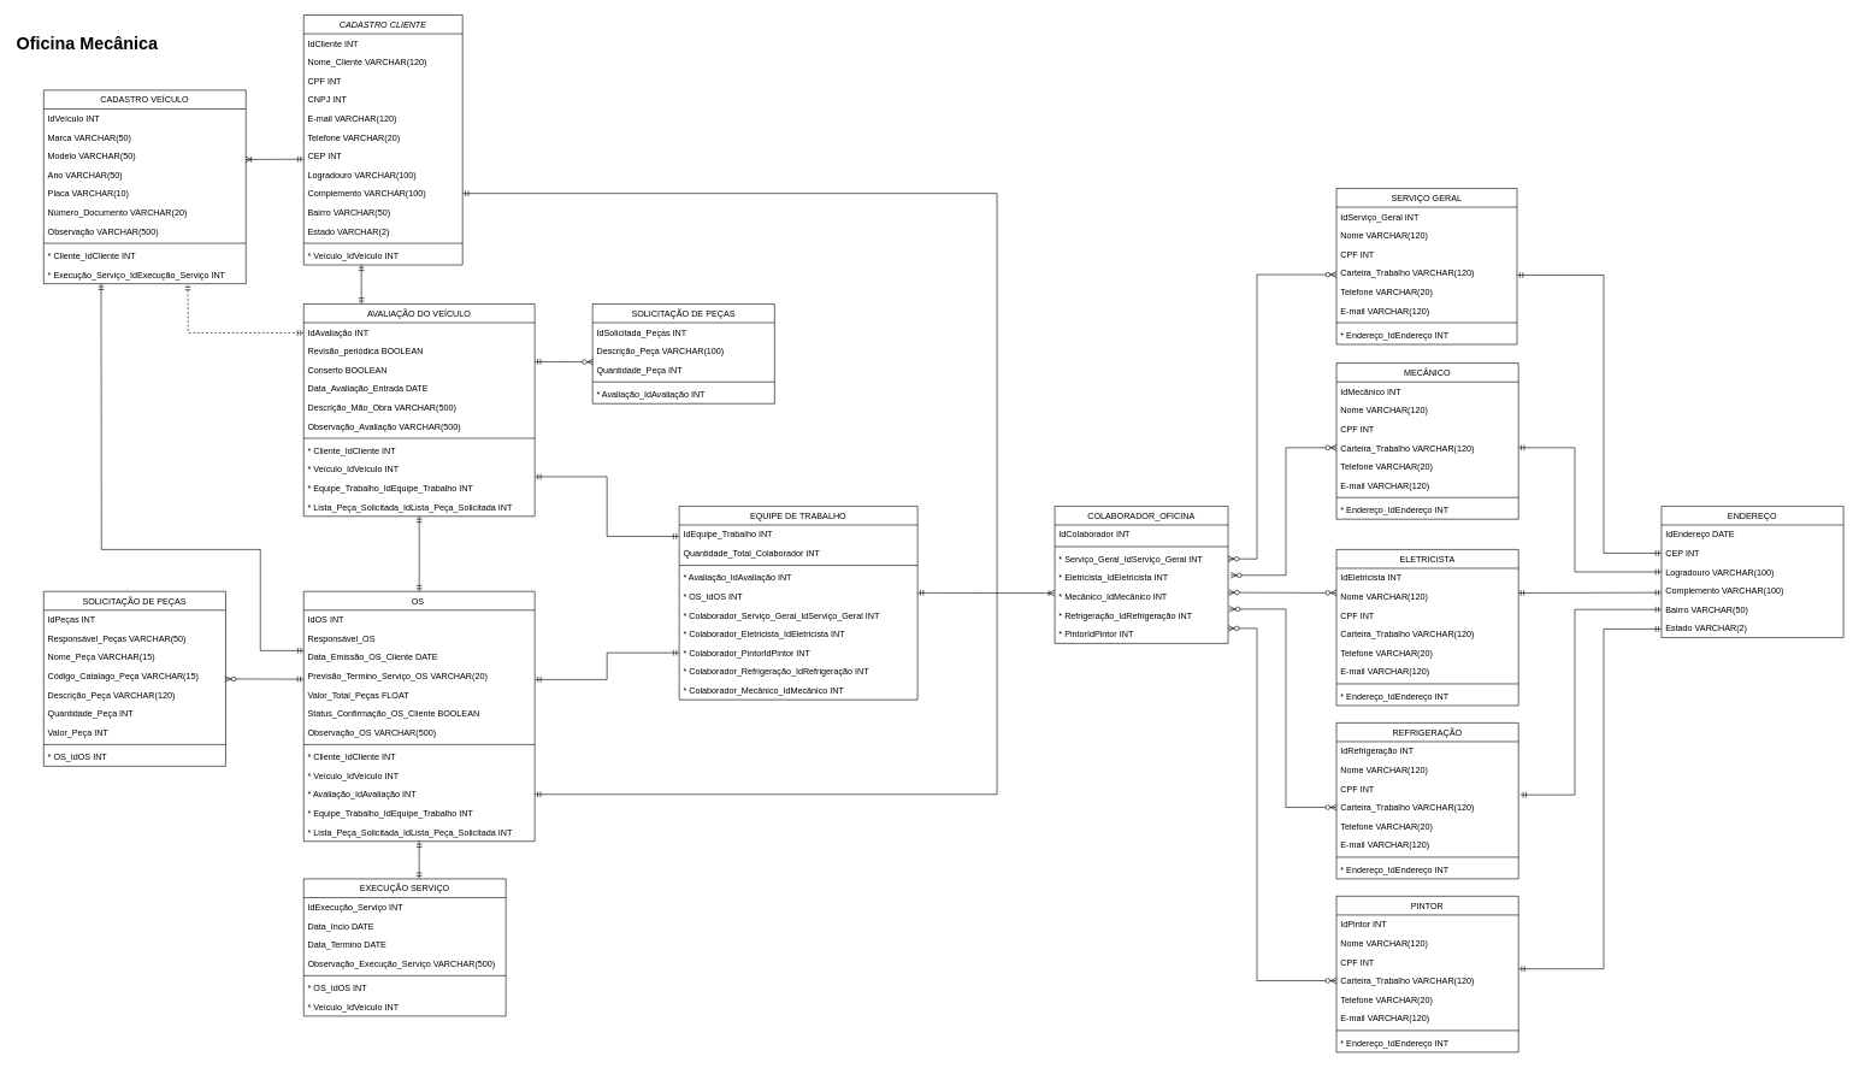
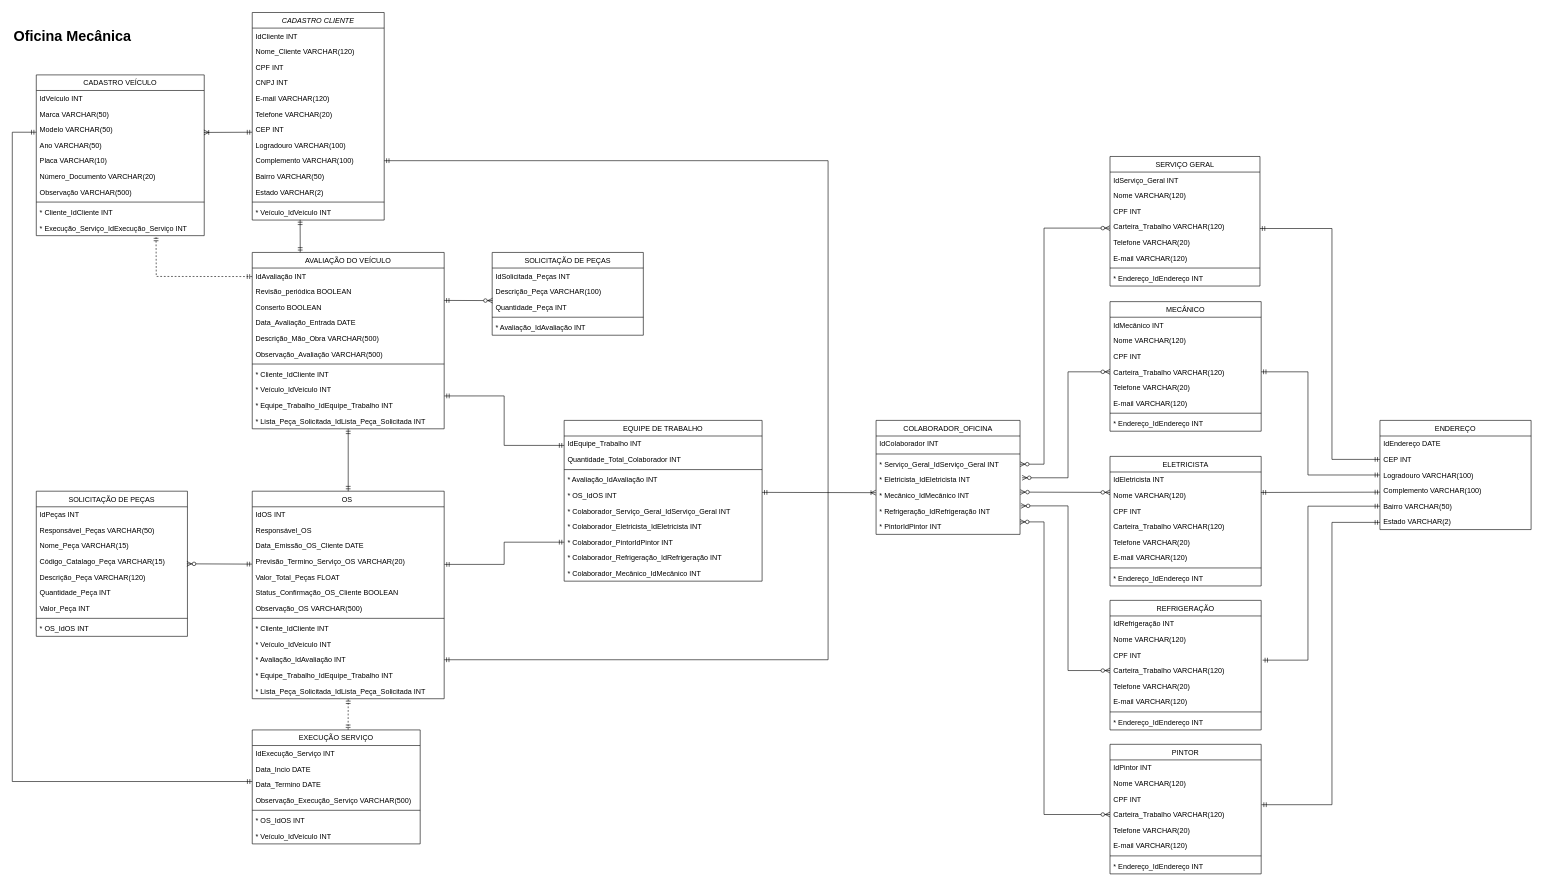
- <mxCell id="155" value="" style="fontSize=12;html=1;endArrow=ERmandOne;startArrow=ERmandOne;rounded=0;entryX=0.284;entryY=1.002;entryDx=0;entryDy=0;entryPerimeter=0;exitX=0;exitY=0.154;exitDx=0;exitDy=0;exitPerimeter=0;" edge="1" parent="1" source="129" target="26"><mxGeometry width="100" height="100" relative="1" as="geometry"><mxPoint x="340" y="900" as="sourcePoint" /><mxPoint x="140" y="420" as="targetPoint" /><Array as="points"><mxPoint x="360" y="900" /><mxPoint x="360" y="760" /><mxPoint x="140" y="760" /></Array></mxGeometry></mxCell>
+ <mxCell id="154" value="" style="edgeStyle=elbowEdgeStyle;fontSize=12;html=1;endArrow=ERmandOne;startArrow=ERmandOne;rounded=0;entryX=0;entryY=0.676;entryDx=0;entryDy=0;entryPerimeter=0;exitX=0;exitY=0.308;exitDx=0;exitDy=0;exitPerimeter=0;" edge="1" parent="1" source="143" target="19"><mxGeometry width="100" height="100" relative="1" as="geometry"><mxPoint x="380" y="1260" as="sourcePoint" /><mxPoint x="20" y="350" as="targetPoint" /><Array as="points"><mxPoint x="20" y="740" /></Array></mxGeometry></mxCell>
- <mxCell id="160" value="" style="fontSize=12;html=1;endArrow=ERmandOne;startArrow=ERmandOne;rounded=0;entryX=0.5;entryY=1;entryDx=0;entryDy=0;exitX=0.571;exitY=-0.001;exitDx=0;exitDy=0;exitPerimeter=0;" edge="1" parent="1" source="140" target="126"><mxGeometry width="100" height="100" relative="1" as="geometry"><mxPoint x="630" y="1360" as="sourcePoint" /><mxPoint x="730" y="1260" as="targetPoint" /></mxGeometry></mxCell>
+ <mxCell id="160" value="" style="fontSize=12;html=1;endArrow=ERmandOne;startArrow=ERmandOne;rounded=0;entryX=0.5;entryY=1;entryDx=0;entryDy=0;exitX=0.571;exitY=-0.001;exitDx=0;exitDy=0;exitPerimeter=0;dashed=1;" edge="1" parent="1" source="140" target="126"><mxGeometry width="100" height="100" relative="1" as="geometry"><mxPoint x="630" y="1360" as="sourcePoint" /><mxPoint x="730" y="1260" as="targetPoint" /></mxGeometry></mxCell>
